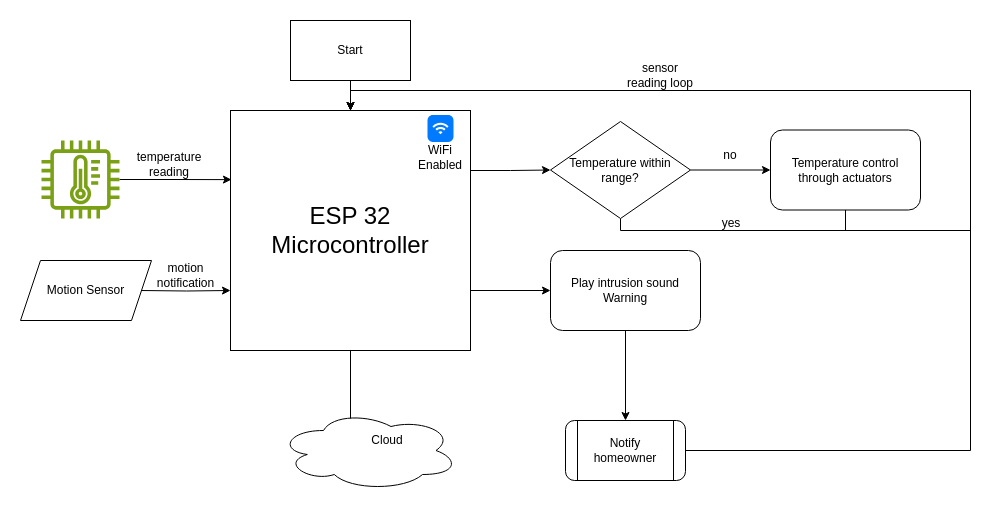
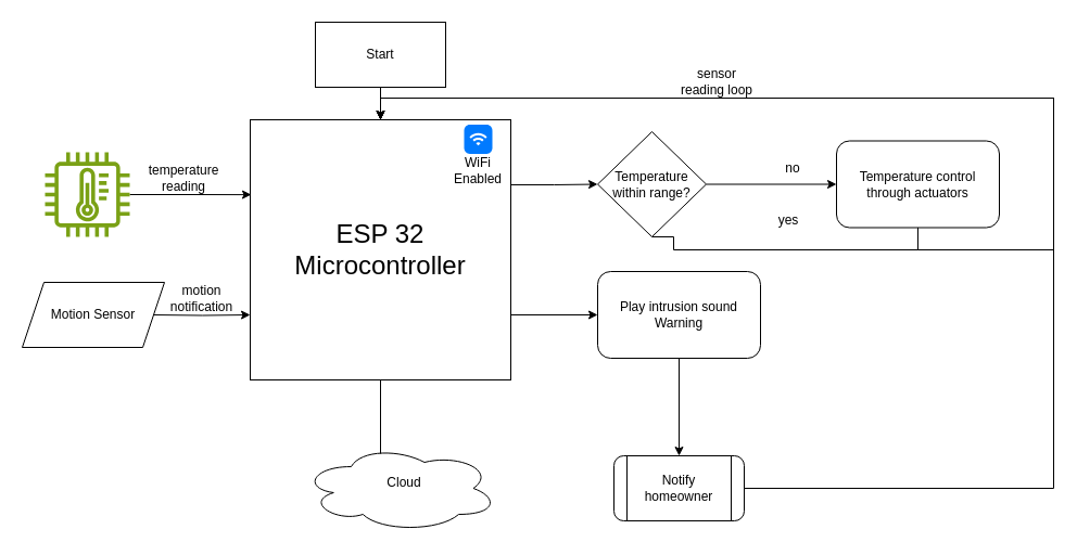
- <mxCell id="18" value="Temperature within range?" style="rhombus;whiteSpace=wrap;html=1;" parent="1" vertex="1"><mxGeometry x="550" y="121" width="140" height="97" as="geometry" /></mxCell>
+ <mxCell id="18" value="Temperature within range?" style="rhombus;whiteSpace=wrap;html=1;" parent="1" vertex="1"><mxGeometry x="550" y="121" width="100" height="97" as="geometry" /></mxCell>
- <mxCell id="20" value="yes" style="text;html=1;align=center;verticalAlign=middle;whiteSpace=wrap;rounded=0;" parent="1" vertex="1"><mxGeometry x="701" y="208" width="60" height="30" as="geometry" /></mxCell>
+ <mxCell id="20" value="yes" style="text;html=1;align=center;verticalAlign=middle;whiteSpace=wrap;rounded=0;" parent="1" vertex="1"><mxGeometry x="696" y="188" width="60" height="30" as="geometry" /></mxCell>
- <mxCell id="27" value="Cloud" style="text;html=1;align=center;verticalAlign=middle;whiteSpace=wrap;rounded=0;" parent="1" vertex="1"><mxGeometry x="357" y="425" width="60" height="30" as="geometry" /></mxCell>
+ <mxCell id="27" value="Cloud" style="text;html=1;align=center;verticalAlign=middle;whiteSpace=wrap;rounded=0;" parent="1" vertex="1"><mxGeometry x="342" y="430" width="60" height="30" as="geometry" /></mxCell>
